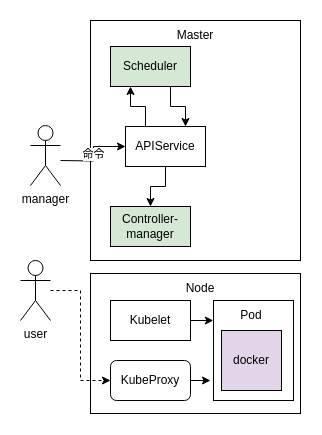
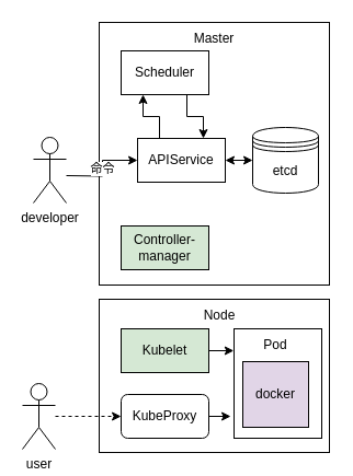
- <mxCell id="12" value="Scheduler" style="rounded=0;whiteSpace=wrap;html=1;fillColor=#d5e8d4;" vertex="1" parent="1"><mxGeometry x="110" y="46" width="80" height="40" as="geometry" /></mxCell>
+ <mxCell id="12" value="Scheduler" style="rounded=0;whiteSpace=wrap;html=1;" vertex="1" parent="1"><mxGeometry x="110" y="46" width="80" height="40" as="geometry" /></mxCell>
+ <mxCell id="9" style="edgeStyle=orthogonalEdgeStyle;rounded=0;orthogonalLoop=1;jettySize=auto;html=1;exitX=1;exitY=0.5;exitDx=0;exitDy=0;entryX=0;entryY=0.5;entryDx=0;entryDy=0;startArrow=classic;startFill=1;" edge="1" parent="1" source="10" target="4"><mxGeometry relative="1" as="geometry" /></mxCell>
+ <mxCell id="4" value="etcd" style="shape=datastore;whiteSpace=wrap;html=1;" vertex="1" parent="1"><mxGeometry x="230" y="116" width="60" height="60" as="geometry" /></mxCell>
- <mxCell id="8" style="edgeStyle=orthogonalEdgeStyle;rounded=0;orthogonalLoop=1;jettySize=auto;html=1;exitX=0.5;exitY=1;exitDx=0;exitDy=0;entryX=0.5;entryY=0;entryDx=0;entryDy=0;" edge="1" parent="1" source="10" target="13"><mxGeometry relative="1" as="geometry" /></mxCell>
- <mxCell id="6" value="manager" style="shape=umlActor;verticalLabelPosition=bottom;verticalAlign=top;html=1;outlineConnect=0;" vertex="1" parent="1"><mxGeometry x="30" y="125" width="30" height="60" as="geometry" /></mxCell>
+ <mxCell id="6" value="developer" style="shape=umlActor;verticalLabelPosition=bottom;verticalAlign=top;html=1;outlineConnect=0;" vertex="1" parent="1"><mxGeometry x="30" y="125" width="30" height="60" as="geometry" /></mxCell>
- <mxCell id="24" value="user" style="shape=umlActor;verticalLabelPosition=bottom;verticalAlign=top;html=1;outlineConnect=0;" vertex="1" parent="1"><mxGeometry x="20" y="260" width="30" height="60" as="geometry" /></mxCell>
+ <mxCell id="24" value="user" style="shape=umlActor;verticalLabelPosition=bottom;verticalAlign=top;html=1;outlineConnect=0;" vertex="1" parent="1"><mxGeometry x="20" y="350" width="30" height="60" as="geometry" /></mxCell>
- <mxCell id="16" value="Kubelet" style="rounded=0;whiteSpace=wrap;html=1;" vertex="1" parent="1"><mxGeometry x="110" y="300" width="80" height="40" as="geometry" /></mxCell>
+ <mxCell id="16" value="Kubelet" style="rounded=0;whiteSpace=wrap;html=1;fillColor=#d5e8d4;" vertex="1" parent="1"><mxGeometry x="110" y="300" width="80" height="40" as="geometry" /></mxCell>
